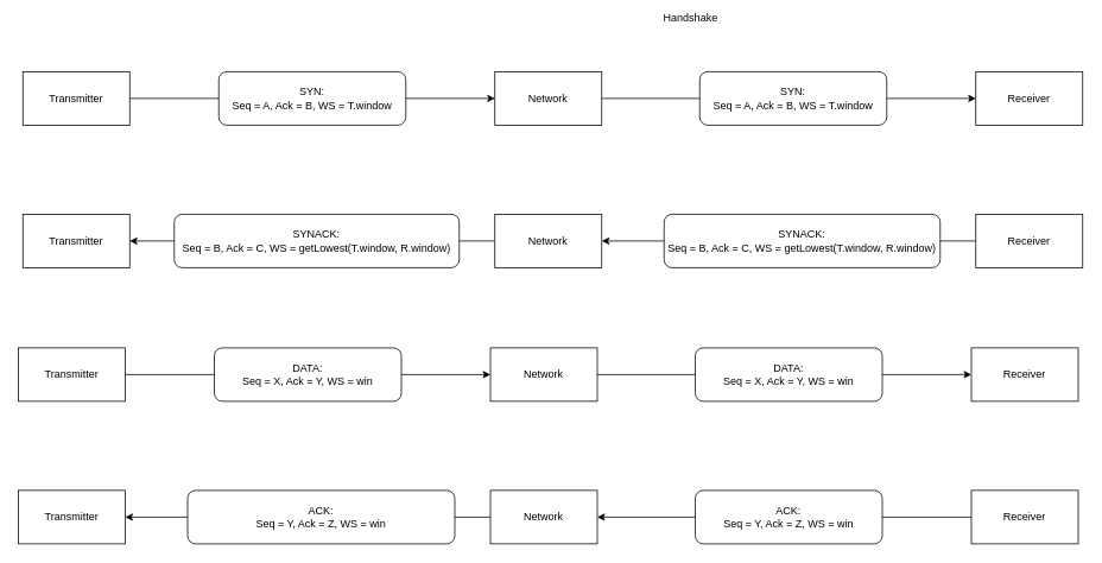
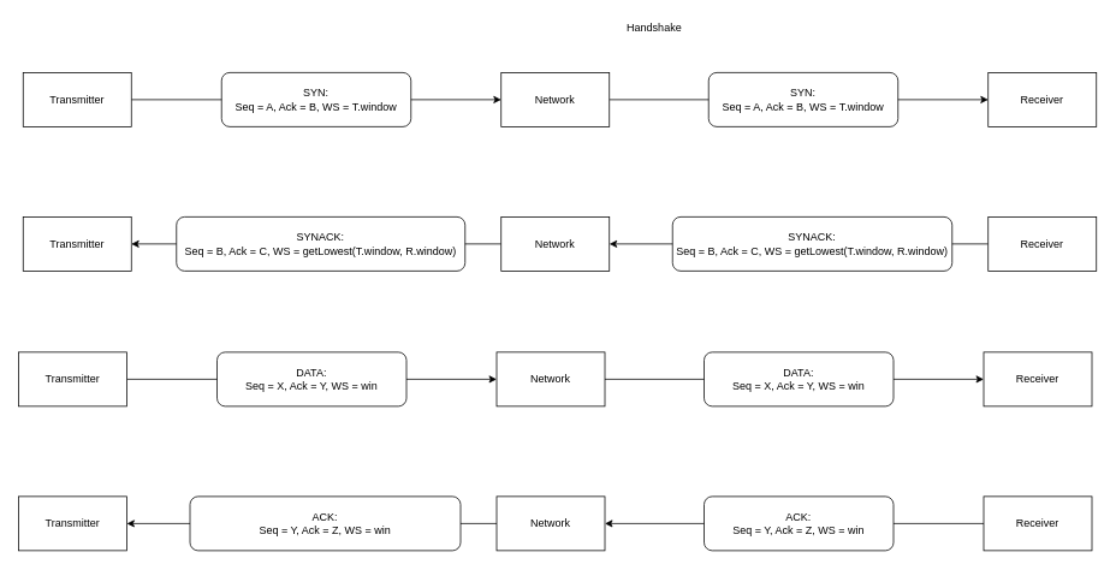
- <mxCell id="16" value="Handshake" style="text;html=1;strokeColor=none;fillColor=none;align=center;verticalAlign=middle;whiteSpace=wrap;rounded=0;" vertex="1" parent="1"><mxGeometry x="755" y="10" width="40" height="20" as="geometry" /></mxCell>
+ <mxCell id="16" value="Handshake" style="text;html=1;strokeColor=none;fillColor=none;align=center;verticalAlign=middle;whiteSpace=wrap;rounded=0;" vertex="1" parent="1"><mxGeometry x="705" y="20" width="40" height="20" as="geometry" /></mxCell>
